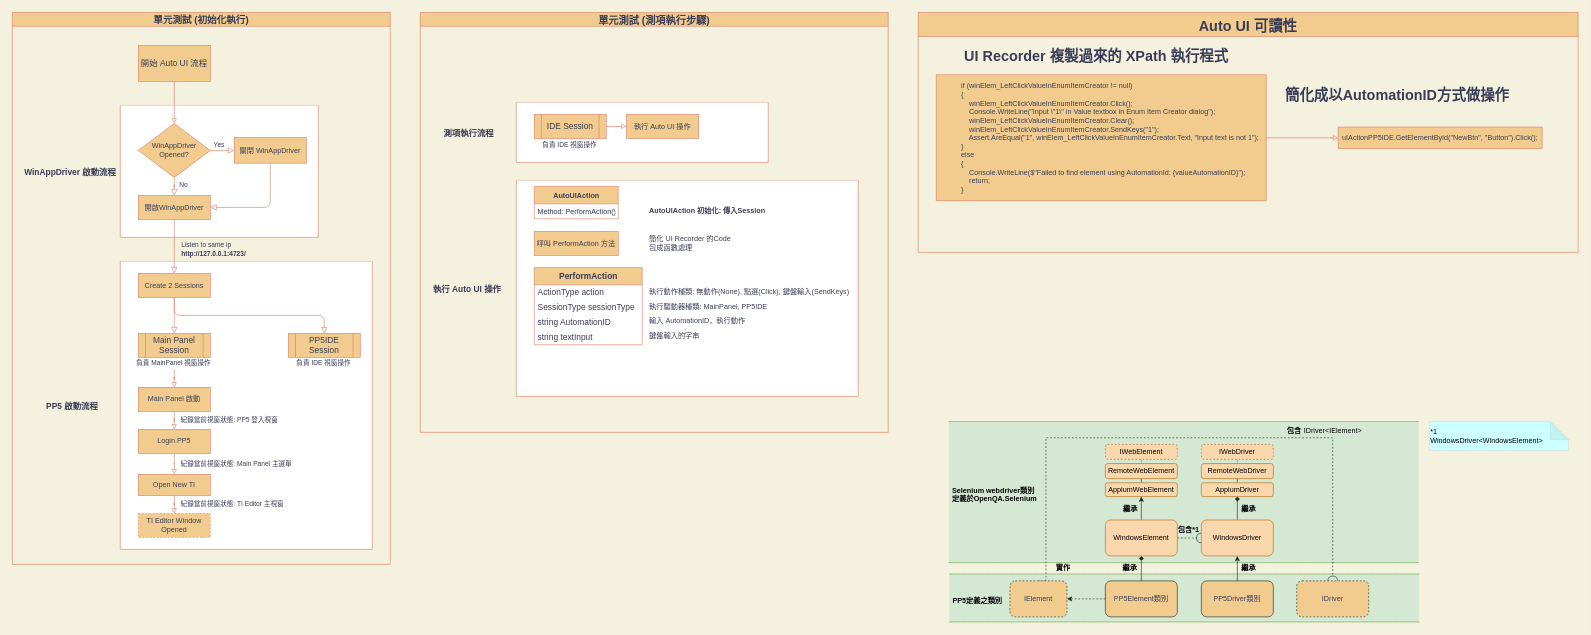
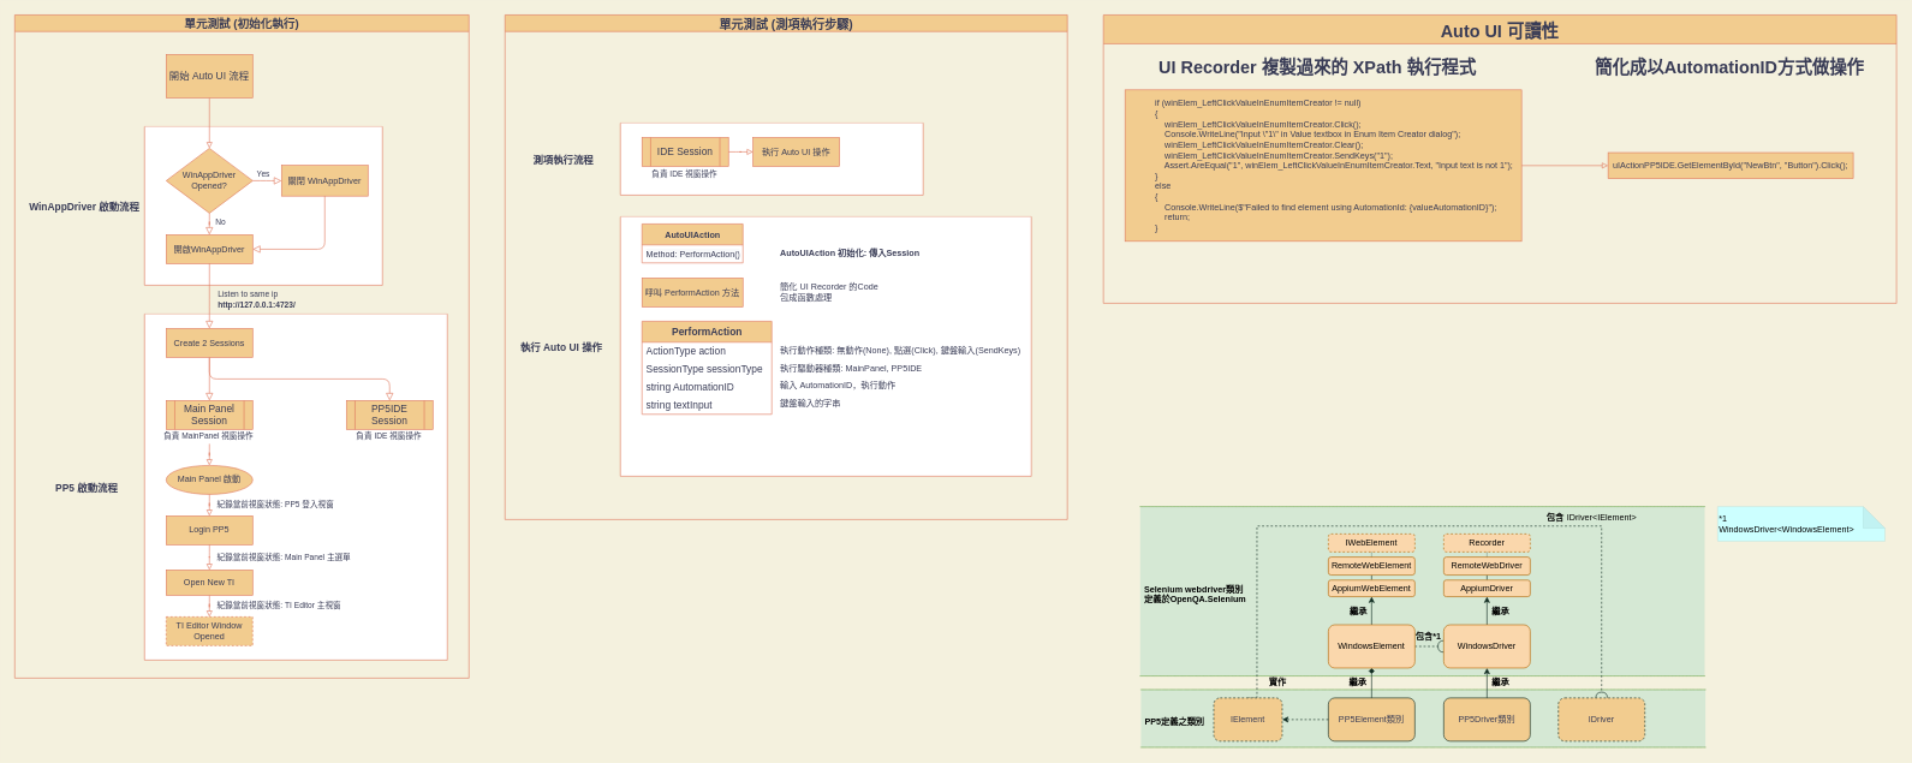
- <mxCell id="63" value="簡化成以AutomationID方式做操作" style="text;html=1;strokeColor=none;fillColor=none;align=left;verticalAlign=middle;whiteSpace=wrap;fontFamily=Helvetica;fontSize=24;fontStyle=1;fontColor=#393C56;" parent="58" vertex="1"><mxGeometry x="610" y="129" width="395" height="20" as="geometry" /></mxCell>
+ <mxCell id="63" value="簡化成以AutomationID方式做操作" style="text;html=1;strokeColor=none;fillColor=none;align=left;verticalAlign=middle;whiteSpace=wrap;fontFamily=Helvetica;fontSize=24;fontStyle=1;fontColor=#393C56;" parent="58" vertex="1"><mxGeometry x="680" y="64" width="395" height="20" as="geometry" /></mxCell>
- <mxCell id="23" value="Main Panel 啟動" style="whiteSpace=wrap;html=1;glass=0;strokeWidth=1;shadow=0;fillColor=#F2CC8F;strokeColor=#E07A5F;fontColor=#393C56;" parent="14" vertex="1"><mxGeometry x="30" y="210" width="120" height="40" as="geometry" /></mxCell>
+ <mxCell id="23" value="Main Panel 啟動" style="ellipse;whiteSpace=wrap;html=1;glass=0;strokeWidth=1;shadow=0;fillColor=#F2CC8F;strokeColor=#E07A5F;fontColor=#393C56;" parent="14" vertex="1"><mxGeometry x="30" y="210" width="120" height="40" as="geometry" /></mxCell>
- <mxCell id="94" value="IWebDriver" style="rounded=1;whiteSpace=wrap;html=1;fillColor=#fad7ac;strokeColor=#b46504;shadow=0;glass=0;labelBackgroundColor=none;labelBorderColor=none;strokeWidth=1;dashed=1;" vertex="1" parent="1"><mxGeometry x="2002" y="740" width="120" height="25" as="geometry" /></mxCell>
+ <mxCell id="94" value="Recorder" style="rounded=1;whiteSpace=wrap;html=1;fillColor=#fad7ac;strokeColor=#b46504;shadow=0;glass=0;labelBackgroundColor=none;labelBorderColor=none;strokeWidth=1;dashed=1;" vertex="1" parent="1"><mxGeometry x="2002" y="740" width="120" height="25" as="geometry" /></mxCell>
- <mxCell id="76" style="edgeStyle=orthogonalEdgeStyle;rounded=0;orthogonalLoop=1;jettySize=auto;html=1;exitX=0.5;exitY=0;exitDx=0;exitDy=0;entryX=0.5;entryY=1;entryDx=0;entryDy=0;endArrow=diamond;endFill=1;strokeColor=#102B20;" edge="1" parent="1" source="77" target="91"><mxGeometry relative="1" as="geometry" /></mxCell>
+ <mxCell id="76" style="edgeStyle=orthogonalEdgeStyle;rounded=0;orthogonalLoop=1;jettySize=auto;html=1;exitX=0.5;exitY=0;exitDx=0;exitDy=0;entryX=0.5;entryY=1;entryDx=0;entryDy=0;endArrow=classic;endFill=1;strokeColor=#102B20;" edge="1" parent="1" source="77" target="91"><mxGeometry relative="1" as="geometry" /></mxCell>
